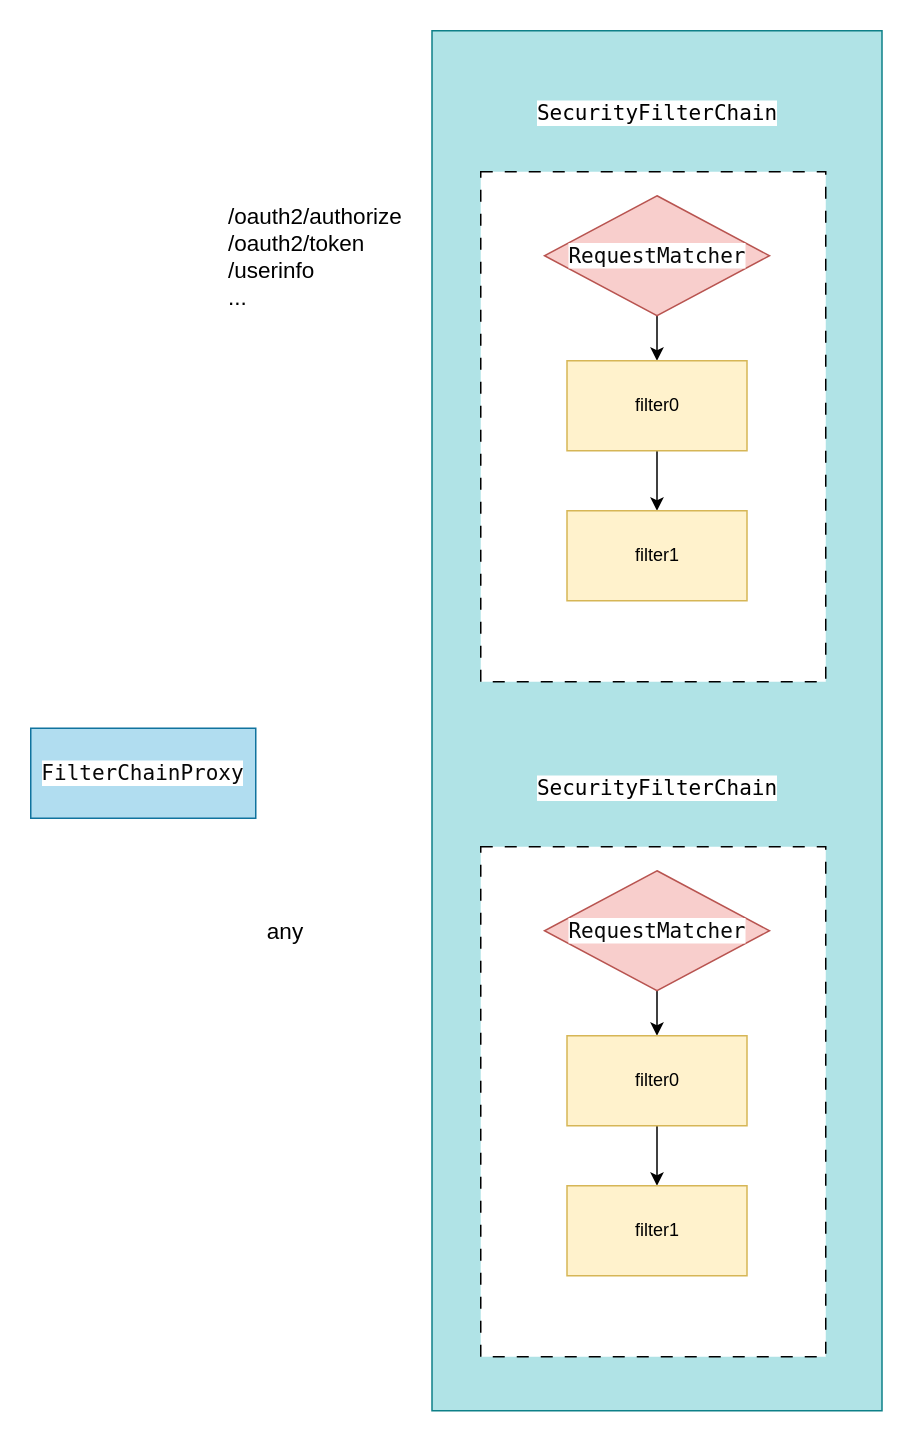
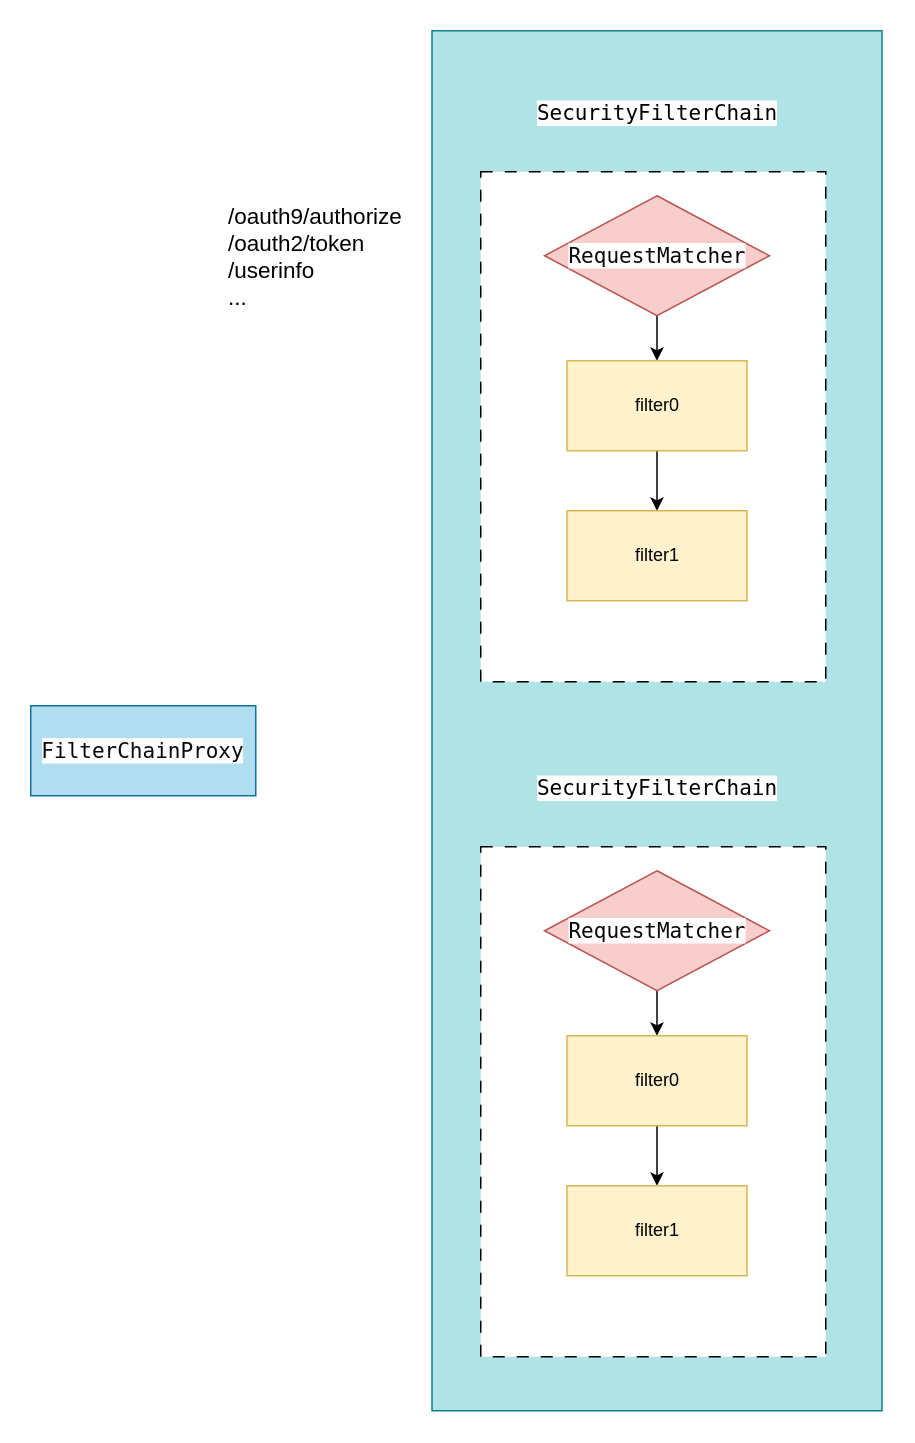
- <mxCell id="18" value="/oauth2/authorize&lt;br style=&quot;font-size: 15px;&quot;&gt;&lt;div style=&quot;font-size: 15px;&quot;&gt;&lt;span style=&quot;background-color: initial; font-size: 15px;&quot;&gt;/oauth2/token&lt;/span&gt;&lt;/div&gt;/userinfo&lt;br&gt;..." style="text;html=1;strokeColor=none;fillColor=none;align=left;verticalAlign=middle;whiteSpace=wrap;rounded=0;fontSize=15;" vertex="1" parent="1"><mxGeometry x="150" y="125.5" width="170" height="89" as="geometry" /></mxCell>
+ <mxCell id="18" value="/oauth9/authorize&lt;br style=&quot;font-size: 15px;&quot;&gt;&lt;div style=&quot;font-size: 15px;&quot;&gt;&lt;span style=&quot;background-color: initial; font-size: 15px;&quot;&gt;/oauth2/token&lt;/span&gt;&lt;/div&gt;/userinfo&lt;br&gt;..." style="text;html=1;strokeColor=none;fillColor=none;align=left;verticalAlign=middle;whiteSpace=wrap;rounded=0;fontSize=15;" vertex="1" parent="1"><mxGeometry x="150" y="125.5" width="170" height="89" as="geometry" /></mxCell>
- <mxCell id="3" value="&lt;pre style=&quot;background-color:#ffffff;color:#080808;font-family:'JetBrains Mono',monospace;font-size:10.5pt;&quot;&gt;FilterChainProxy&lt;/pre&gt;" style="rounded=0;whiteSpace=wrap;html=1;fillColor=#b1ddf0;strokeColor=#10739e;" vertex="1" parent="1"><mxGeometry x="20" y="485" width="150" height="60" as="geometry" /></mxCell>
+ <mxCell id="3" value="&lt;pre style=&quot;background-color:#ffffff;color:#080808;font-family:'JetBrains Mono',monospace;font-size:10.5pt;&quot;&gt;FilterChainProxy&lt;/pre&gt;" style="rounded=0;whiteSpace=wrap;html=1;fillColor=#b1ddf0;strokeColor=#10739e;" vertex="1" parent="1"><mxGeometry x="20" y="470" width="150" height="60" as="geometry" /></mxCell>
- <mxCell id="19" value="any" style="text;html=1;strokeColor=none;fillColor=none;align=center;verticalAlign=middle;whiteSpace=wrap;rounded=0;fontSize=15;" vertex="1" parent="1"><mxGeometry x="160" y="605" width="60" height="30" as="geometry" /></mxCell>
